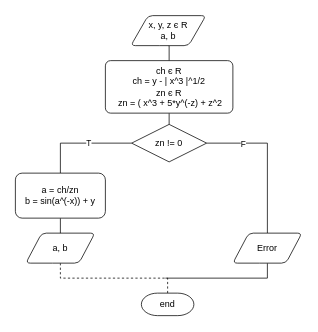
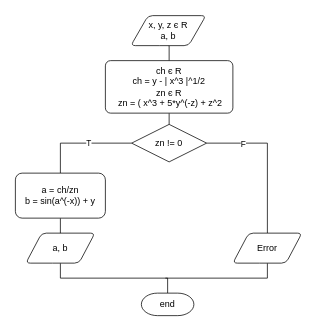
- <mxCell id="12" style="edgeStyle=orthogonalEdgeStyle;rounded=0;orthogonalLoop=1;jettySize=auto;html=1;exitX=0.5;exitY=1;exitDx=0;exitDy=0;entryX=0.5;entryY=0;entryDx=0;entryDy=0;entryPerimeter=0;endArrow=none;endFill=0;dashed=1;" parent="1" source="13" target="14" edge="1"><mxGeometry relative="1" as="geometry" /></mxCell>
+ <mxCell id="12" style="edgeStyle=orthogonalEdgeStyle;rounded=0;orthogonalLoop=1;jettySize=auto;html=1;exitX=0.5;exitY=1;exitDx=0;exitDy=0;entryX=0.5;entryY=0;entryDx=0;entryDy=0;entryPerimeter=0;endArrow=none;endFill=0;" parent="1" source="13" target="14" edge="1"><mxGeometry relative="1" as="geometry" /></mxCell>
